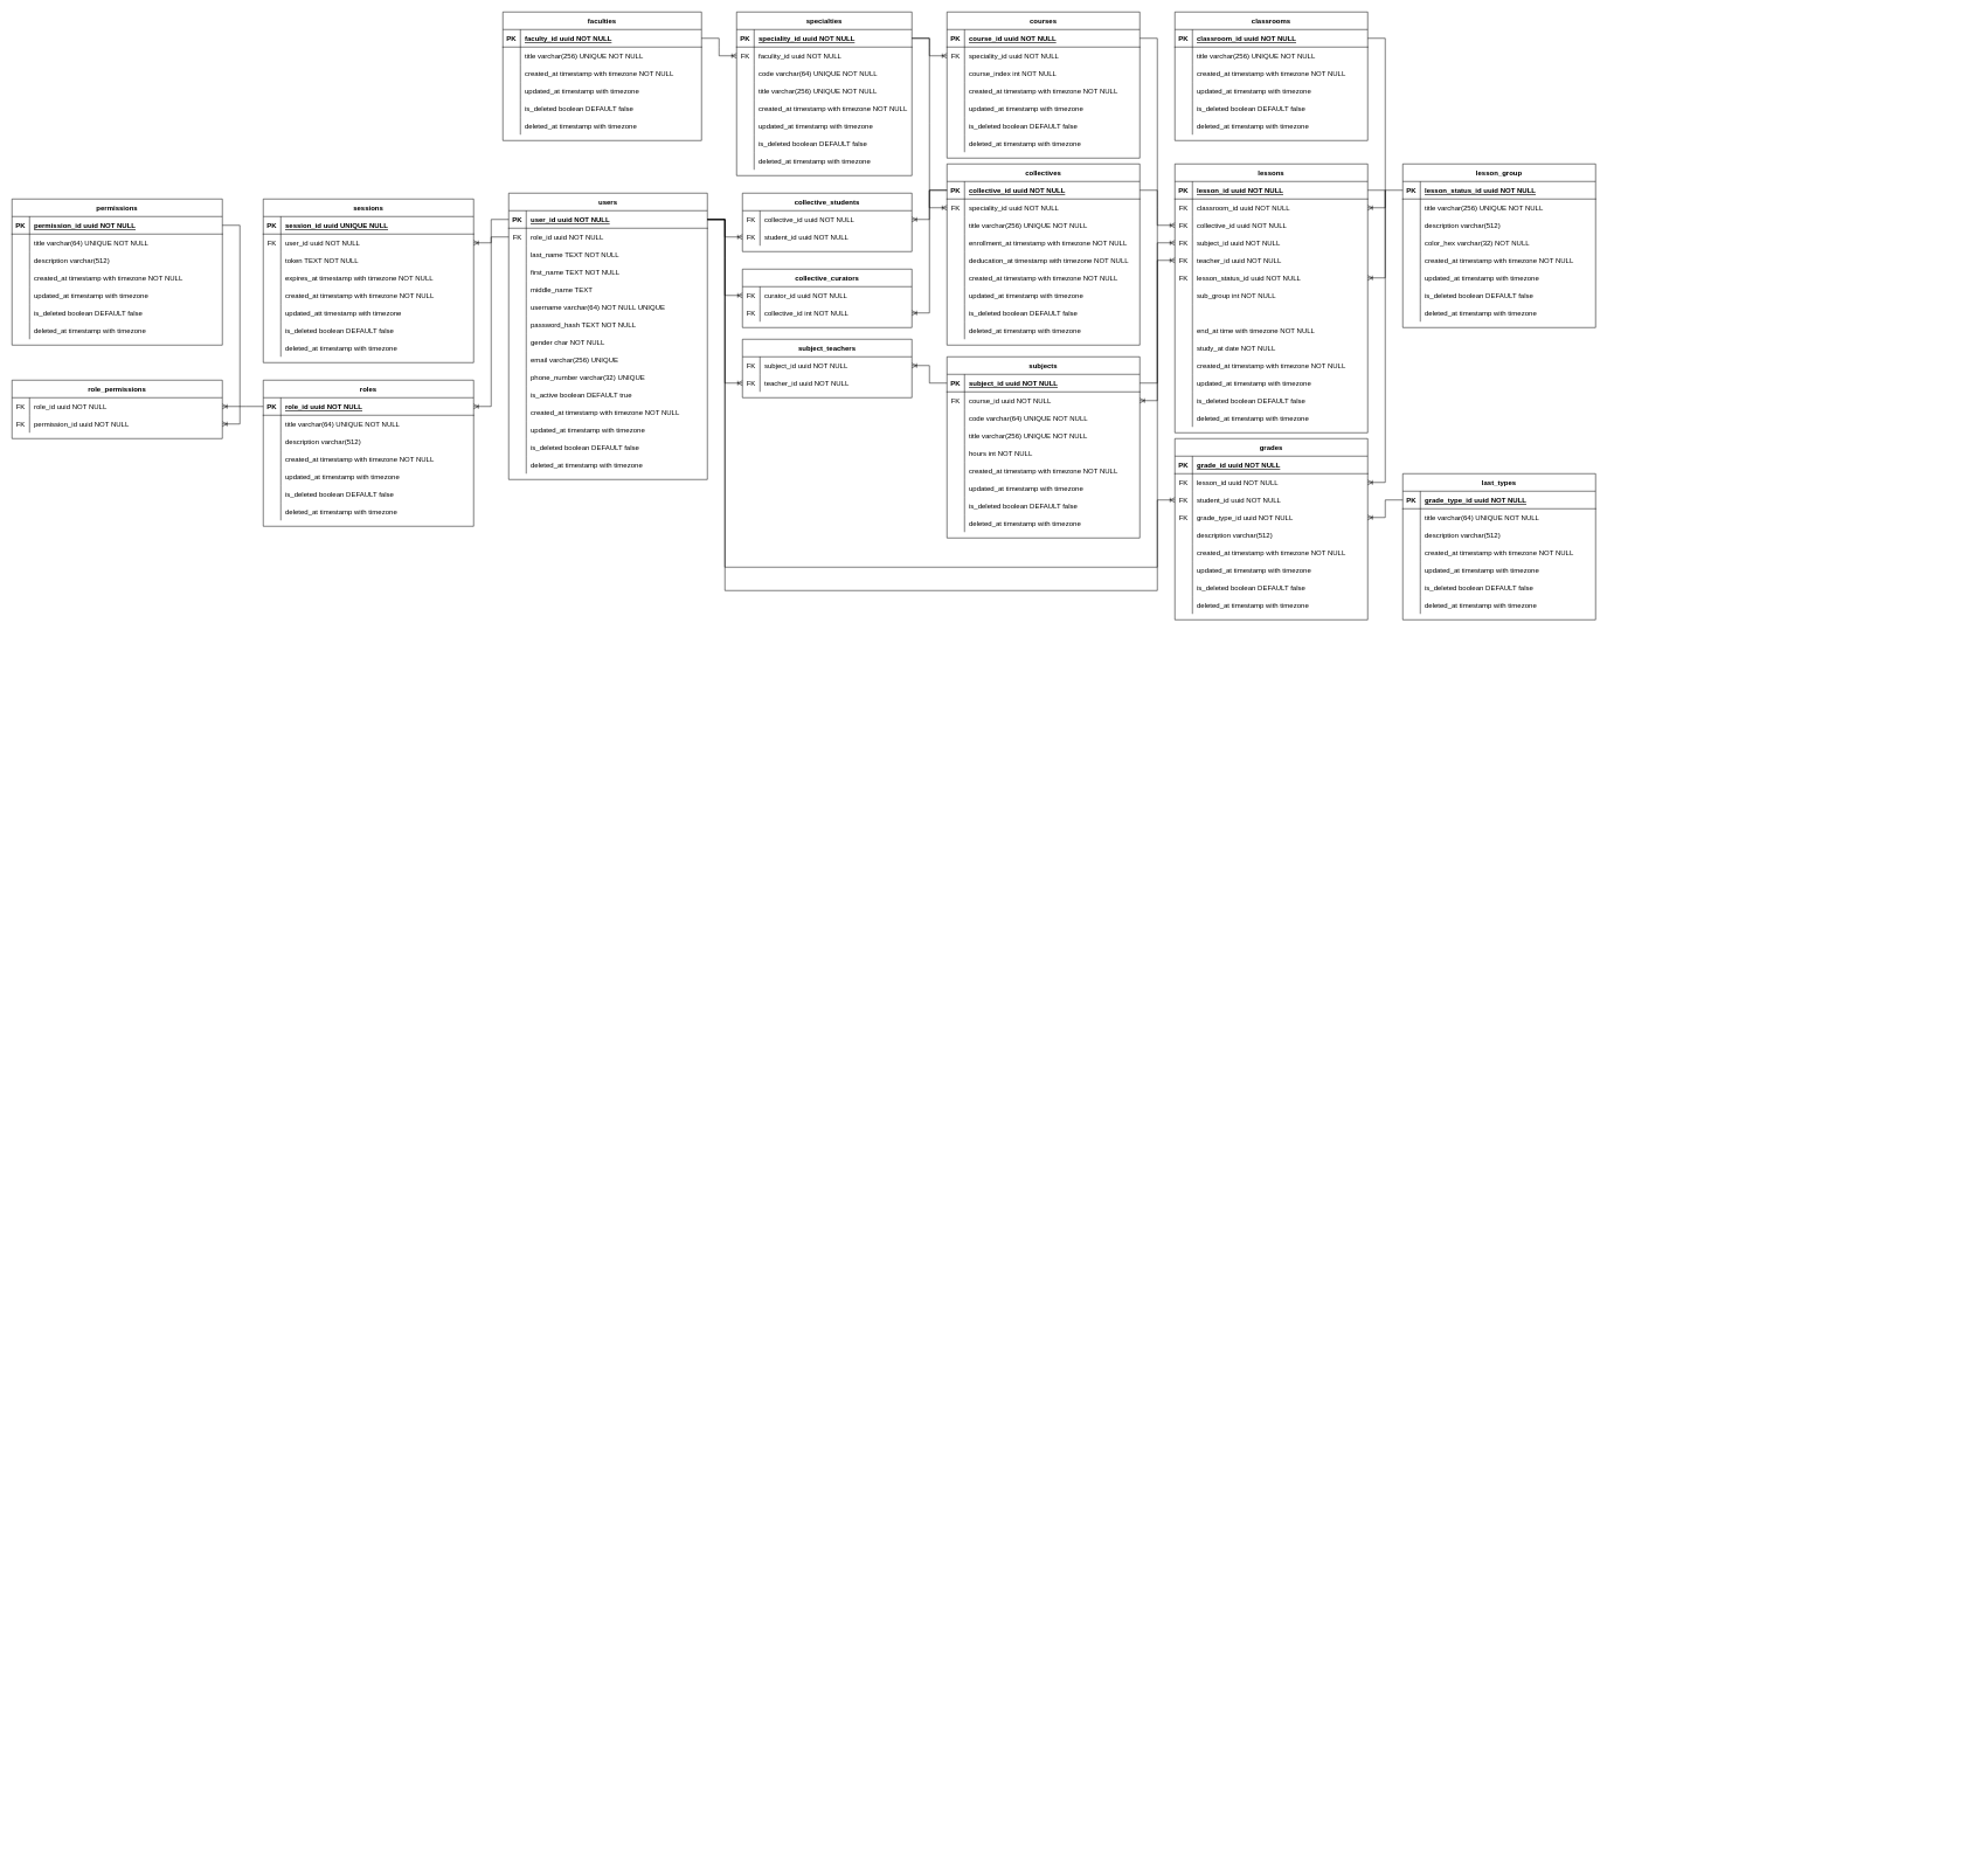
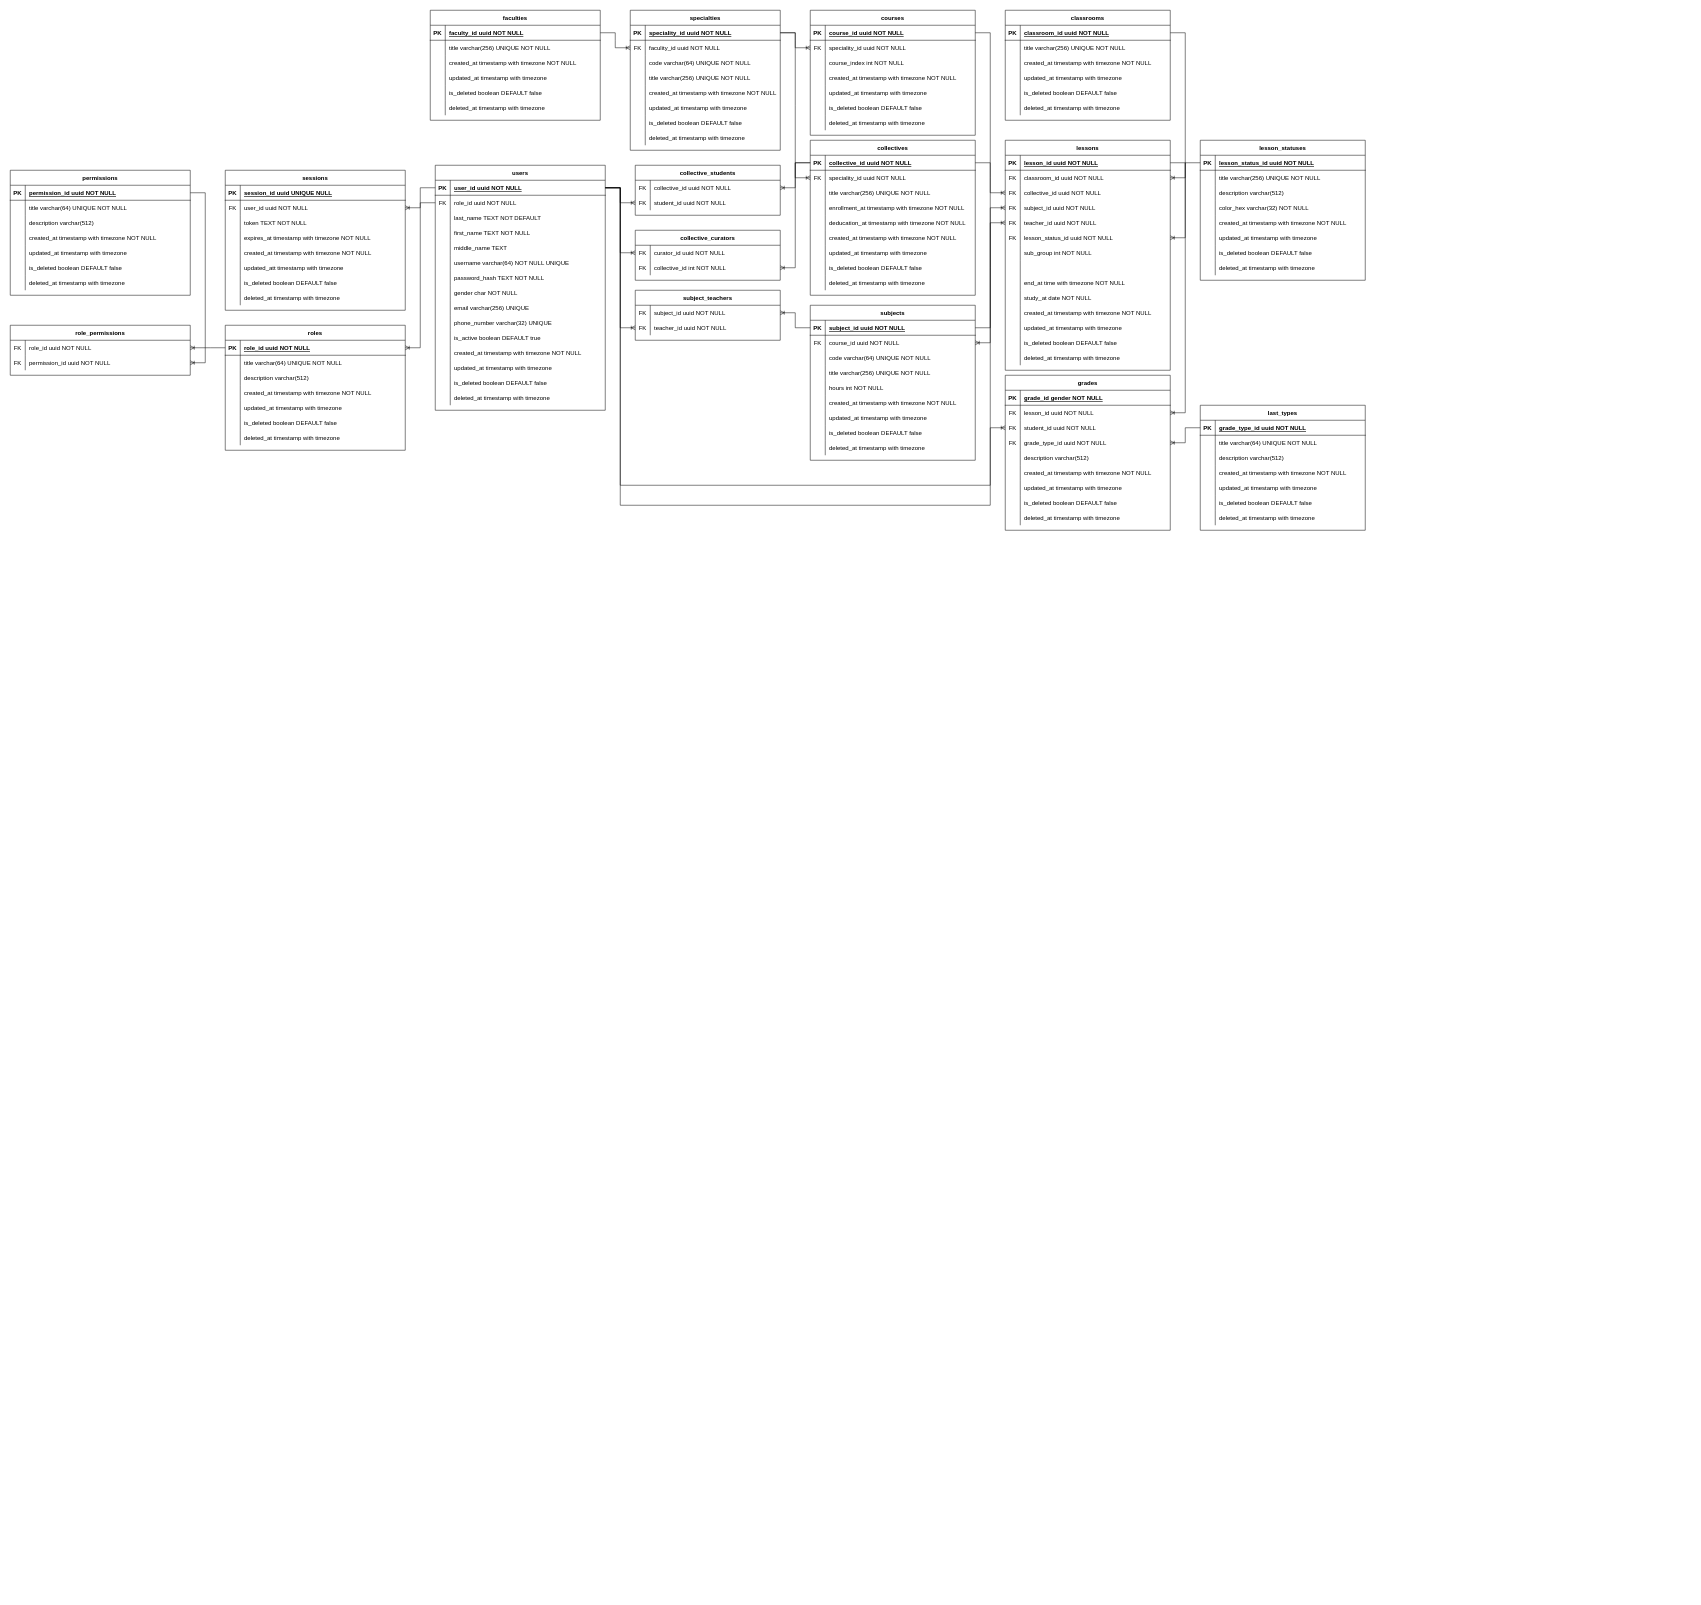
- <mxCell id="376" value="lesson_group" style="shape=table;startSize=30;container=1;collapsible=1;childLayout=tableLayout;fixedRows=1;rowLines=0;fontStyle=1;align=center;resizeLast=1;" parent="1" vertex="1"><mxGeometry x="2400" y="280" width="330" height="280" as="geometry" /></mxCell>
+ <mxCell id="376" value="lesson_statuses" style="shape=table;startSize=30;container=1;collapsible=1;childLayout=tableLayout;fixedRows=1;rowLines=0;fontStyle=1;align=center;resizeLast=1;" parent="1" vertex="1"><mxGeometry x="2400" y="280" width="330" height="280" as="geometry" /></mxCell>
- <mxCell id="136" value="last_name TEXT NOT NULL" style="shape=partialRectangle;overflow=hidden;connectable=0;fillColor=none;top=0;left=0;bottom=0;right=0;align=left;spacingLeft=6;" parent="134" vertex="1"><mxGeometry x="30" width="310" height="30" as="geometry"><mxRectangle width="310" height="30" as="alternateBounds" /></mxGeometry></mxCell>
+ <mxCell id="136" value="last_name TEXT NOT DEFAULT" style="shape=partialRectangle;overflow=hidden;connectable=0;fillColor=none;top=0;left=0;bottom=0;right=0;align=left;spacingLeft=6;" parent="134" vertex="1"><mxGeometry x="30" width="310" height="30" as="geometry"><mxRectangle width="310" height="30" as="alternateBounds" /></mxGeometry></mxCell>
- <mxCell id="349" value="grade_id uuid NOT NULL" style="shape=partialRectangle;overflow=hidden;connectable=0;fillColor=none;top=0;left=0;bottom=0;right=0;align=left;spacingLeft=6;fontStyle=5;" parent="347" vertex="1"><mxGeometry x="30" width="300" height="30" as="geometry"><mxRectangle width="300" height="30" as="alternateBounds" /></mxGeometry></mxCell>
+ <mxCell id="349" value="grade_id gender NOT NULL" style="shape=partialRectangle;overflow=hidden;connectable=0;fillColor=none;top=0;left=0;bottom=0;right=0;align=left;spacingLeft=6;fontStyle=5;" parent="347" vertex="1"><mxGeometry x="30" width="300" height="30" as="geometry"><mxRectangle width="300" height="30" as="alternateBounds" /></mxGeometry></mxCell>
